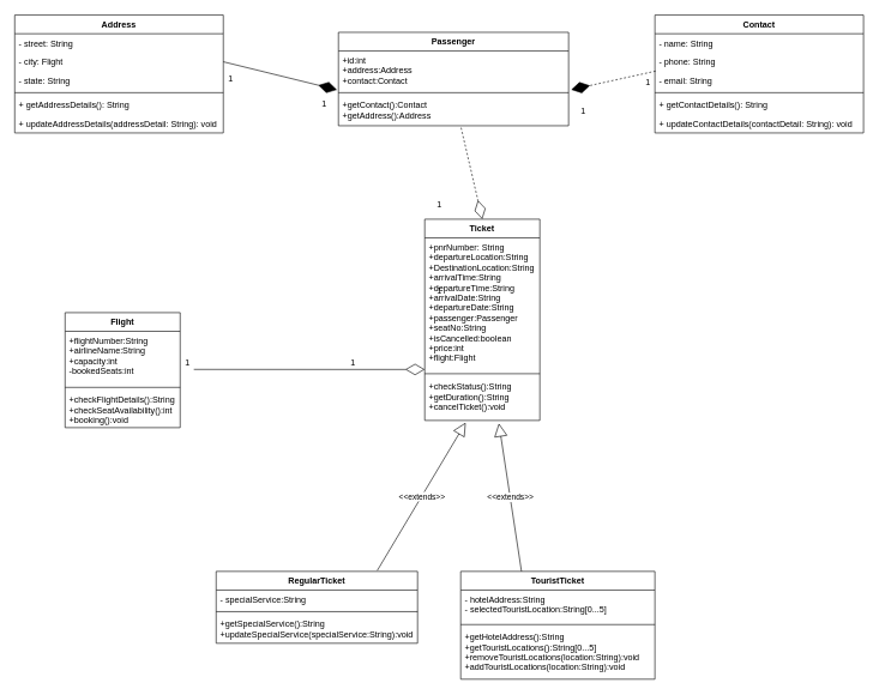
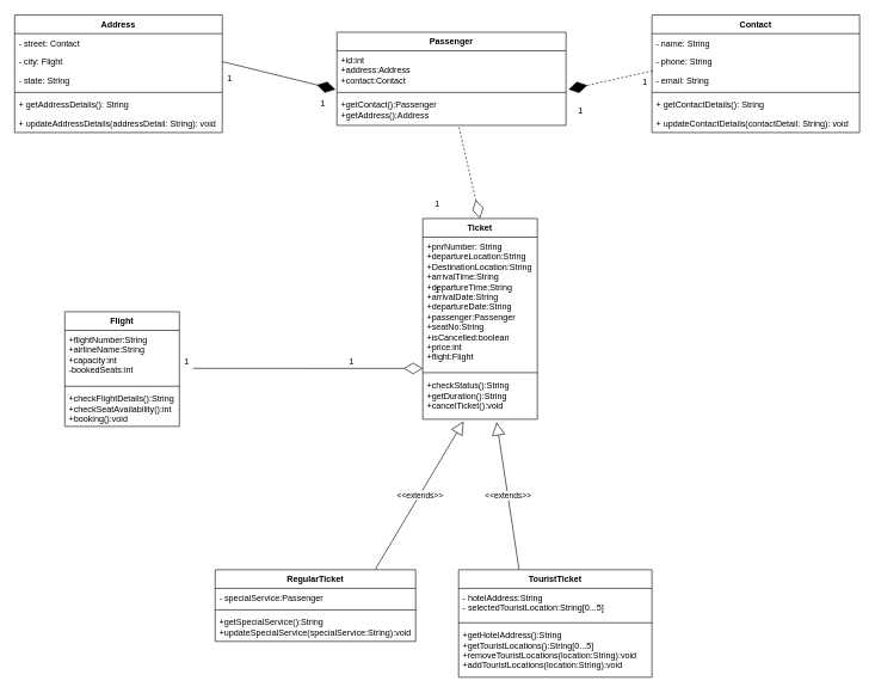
- <mxCell id="25" value="- street: String" style="text;strokeColor=none;fillColor=none;align=left;verticalAlign=top;spacingLeft=4;spacingRight=4;overflow=hidden;rotatable=0;points=[[0,0.5],[1,0.5]];portConstraint=eastwest;" parent="24" vertex="1"><mxGeometry y="26" width="290" height="26" as="geometry" /></mxCell>
+ <mxCell id="25" value="- street: Contact" style="text;strokeColor=none;fillColor=none;align=left;verticalAlign=top;spacingLeft=4;spacingRight=4;overflow=hidden;rotatable=0;points=[[0,0.5],[1,0.5]];portConstraint=eastwest;" parent="24" vertex="1"><mxGeometry y="26" width="290" height="26" as="geometry" /></mxCell>
- <mxCell id="5" value="+getContact():Contact&#10;+getAddress():Address" style="text;strokeColor=none;fillColor=none;align=left;verticalAlign=top;spacingLeft=4;spacingRight=4;overflow=hidden;rotatable=0;points=[[0,0.5],[1,0.5]];portConstraint=eastwest;" parent="2" vertex="1"><mxGeometry y="88" width="320" height="42" as="geometry" /></mxCell>
+ <mxCell id="5" value="+getContact():Passenger&#10;+getAddress():Address" style="text;strokeColor=none;fillColor=none;align=left;verticalAlign=top;spacingLeft=4;spacingRight=4;overflow=hidden;rotatable=0;points=[[0,0.5],[1,0.5]];portConstraint=eastwest;" parent="2" vertex="1"><mxGeometry y="88" width="320" height="42" as="geometry" /></mxCell>
- <mxCell id="7" value="- specialService:String" style="text;strokeColor=none;fillColor=none;align=left;verticalAlign=top;spacingLeft=4;spacingRight=4;overflow=hidden;rotatable=0;points=[[0,0.5],[1,0.5]];portConstraint=eastwest;" parent="6" vertex="1"><mxGeometry y="26" width="280" height="26" as="geometry" /></mxCell>
+ <mxCell id="7" value="- specialService:Passenger" style="text;strokeColor=none;fillColor=none;align=left;verticalAlign=top;spacingLeft=4;spacingRight=4;overflow=hidden;rotatable=0;points=[[0,0.5],[1,0.5]];portConstraint=eastwest;" parent="6" vertex="1"><mxGeometry y="26" width="280" height="26" as="geometry" /></mxCell>
